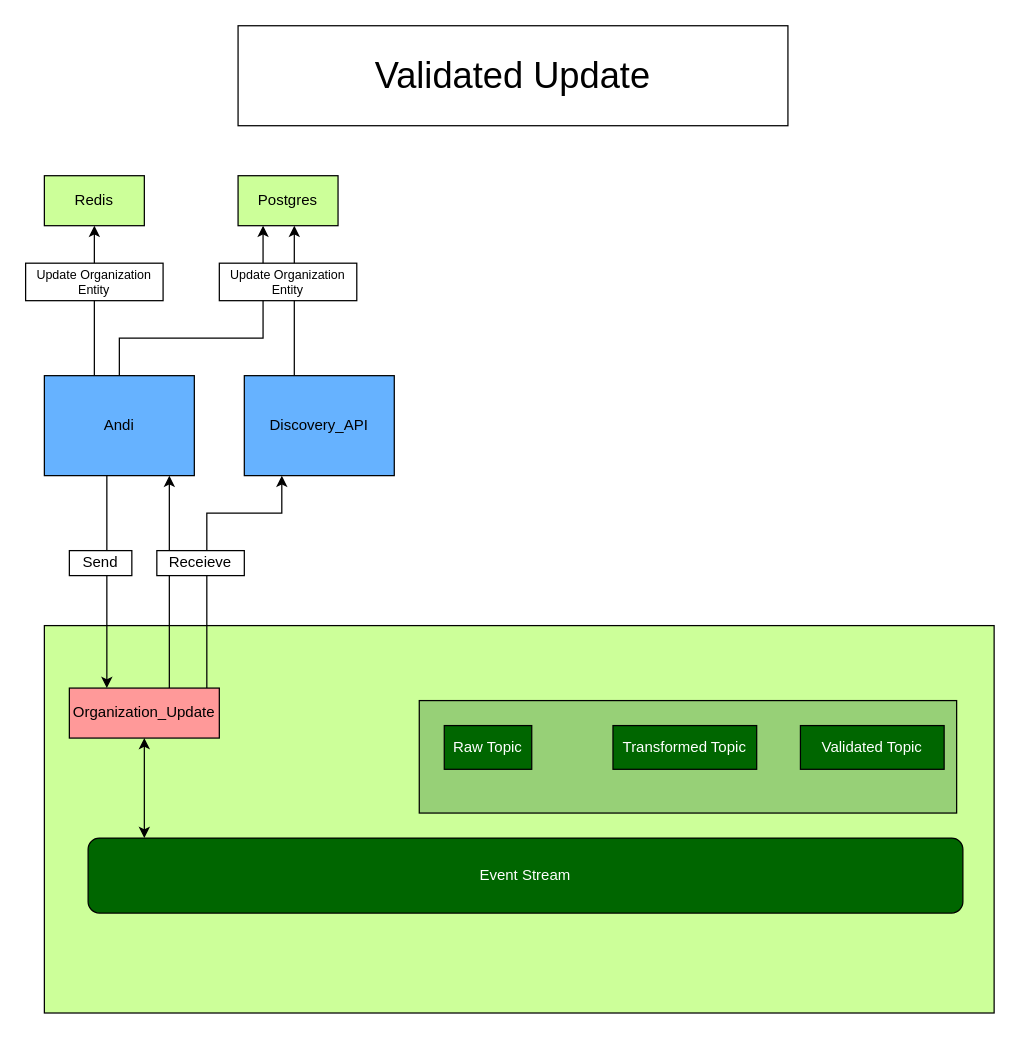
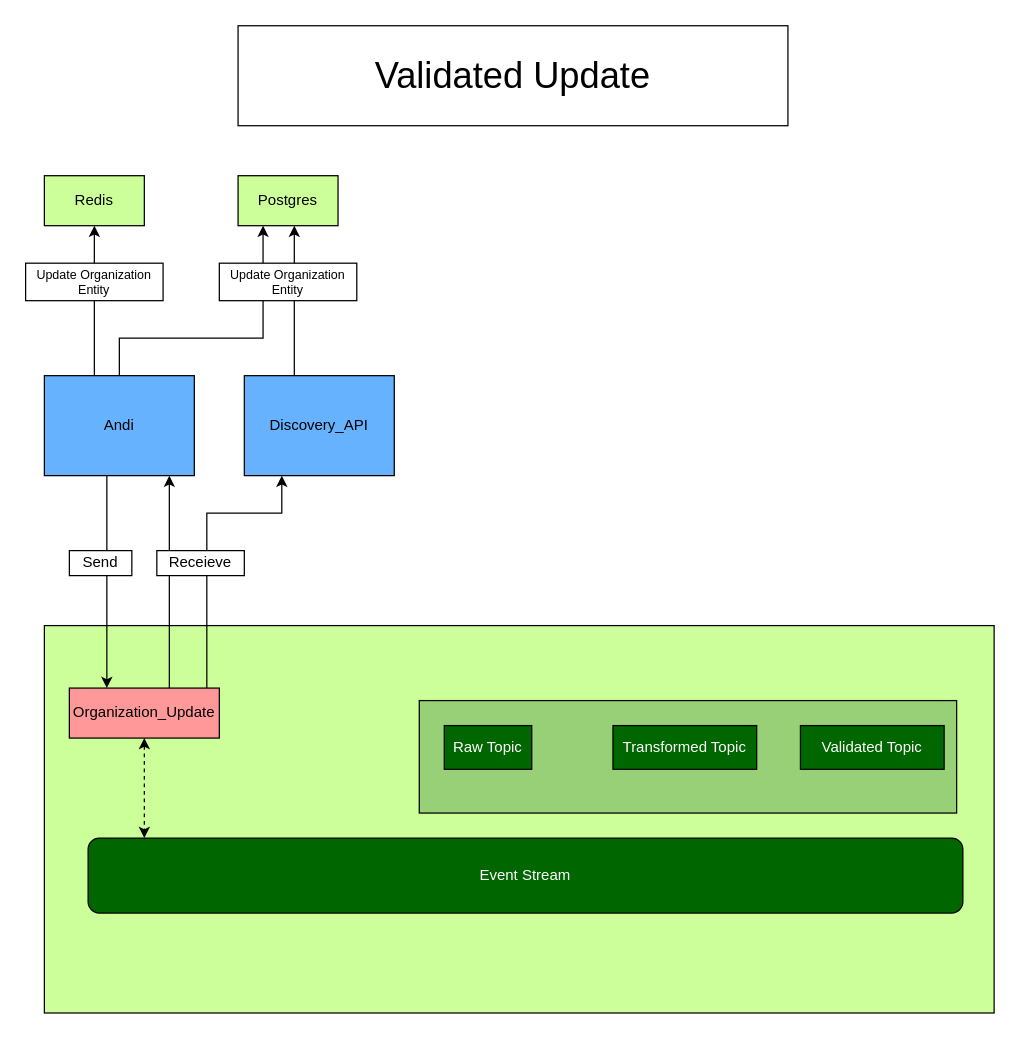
- <mxCell id="18" style="edgeStyle=orthogonalEdgeStyle;rounded=0;orthogonalLoop=1;jettySize=auto;html=1;startArrow=classic;startFill=1;" parent="1" source="20" target="11" edge="1"><mxGeometry relative="1" as="geometry"><Array as="points"><mxPoint x="115" y="670" /><mxPoint x="115" y="670" /></Array></mxGeometry></mxCell>
+ <mxCell id="18" style="edgeStyle=orthogonalEdgeStyle;rounded=0;orthogonalLoop=1;jettySize=auto;html=1;startArrow=classic;startFill=1;dashed=1;" parent="1" source="20" target="11" edge="1"><mxGeometry relative="1" as="geometry"><Array as="points"><mxPoint x="115" y="670" /><mxPoint x="115" y="670" /></Array></mxGeometry></mxCell>
